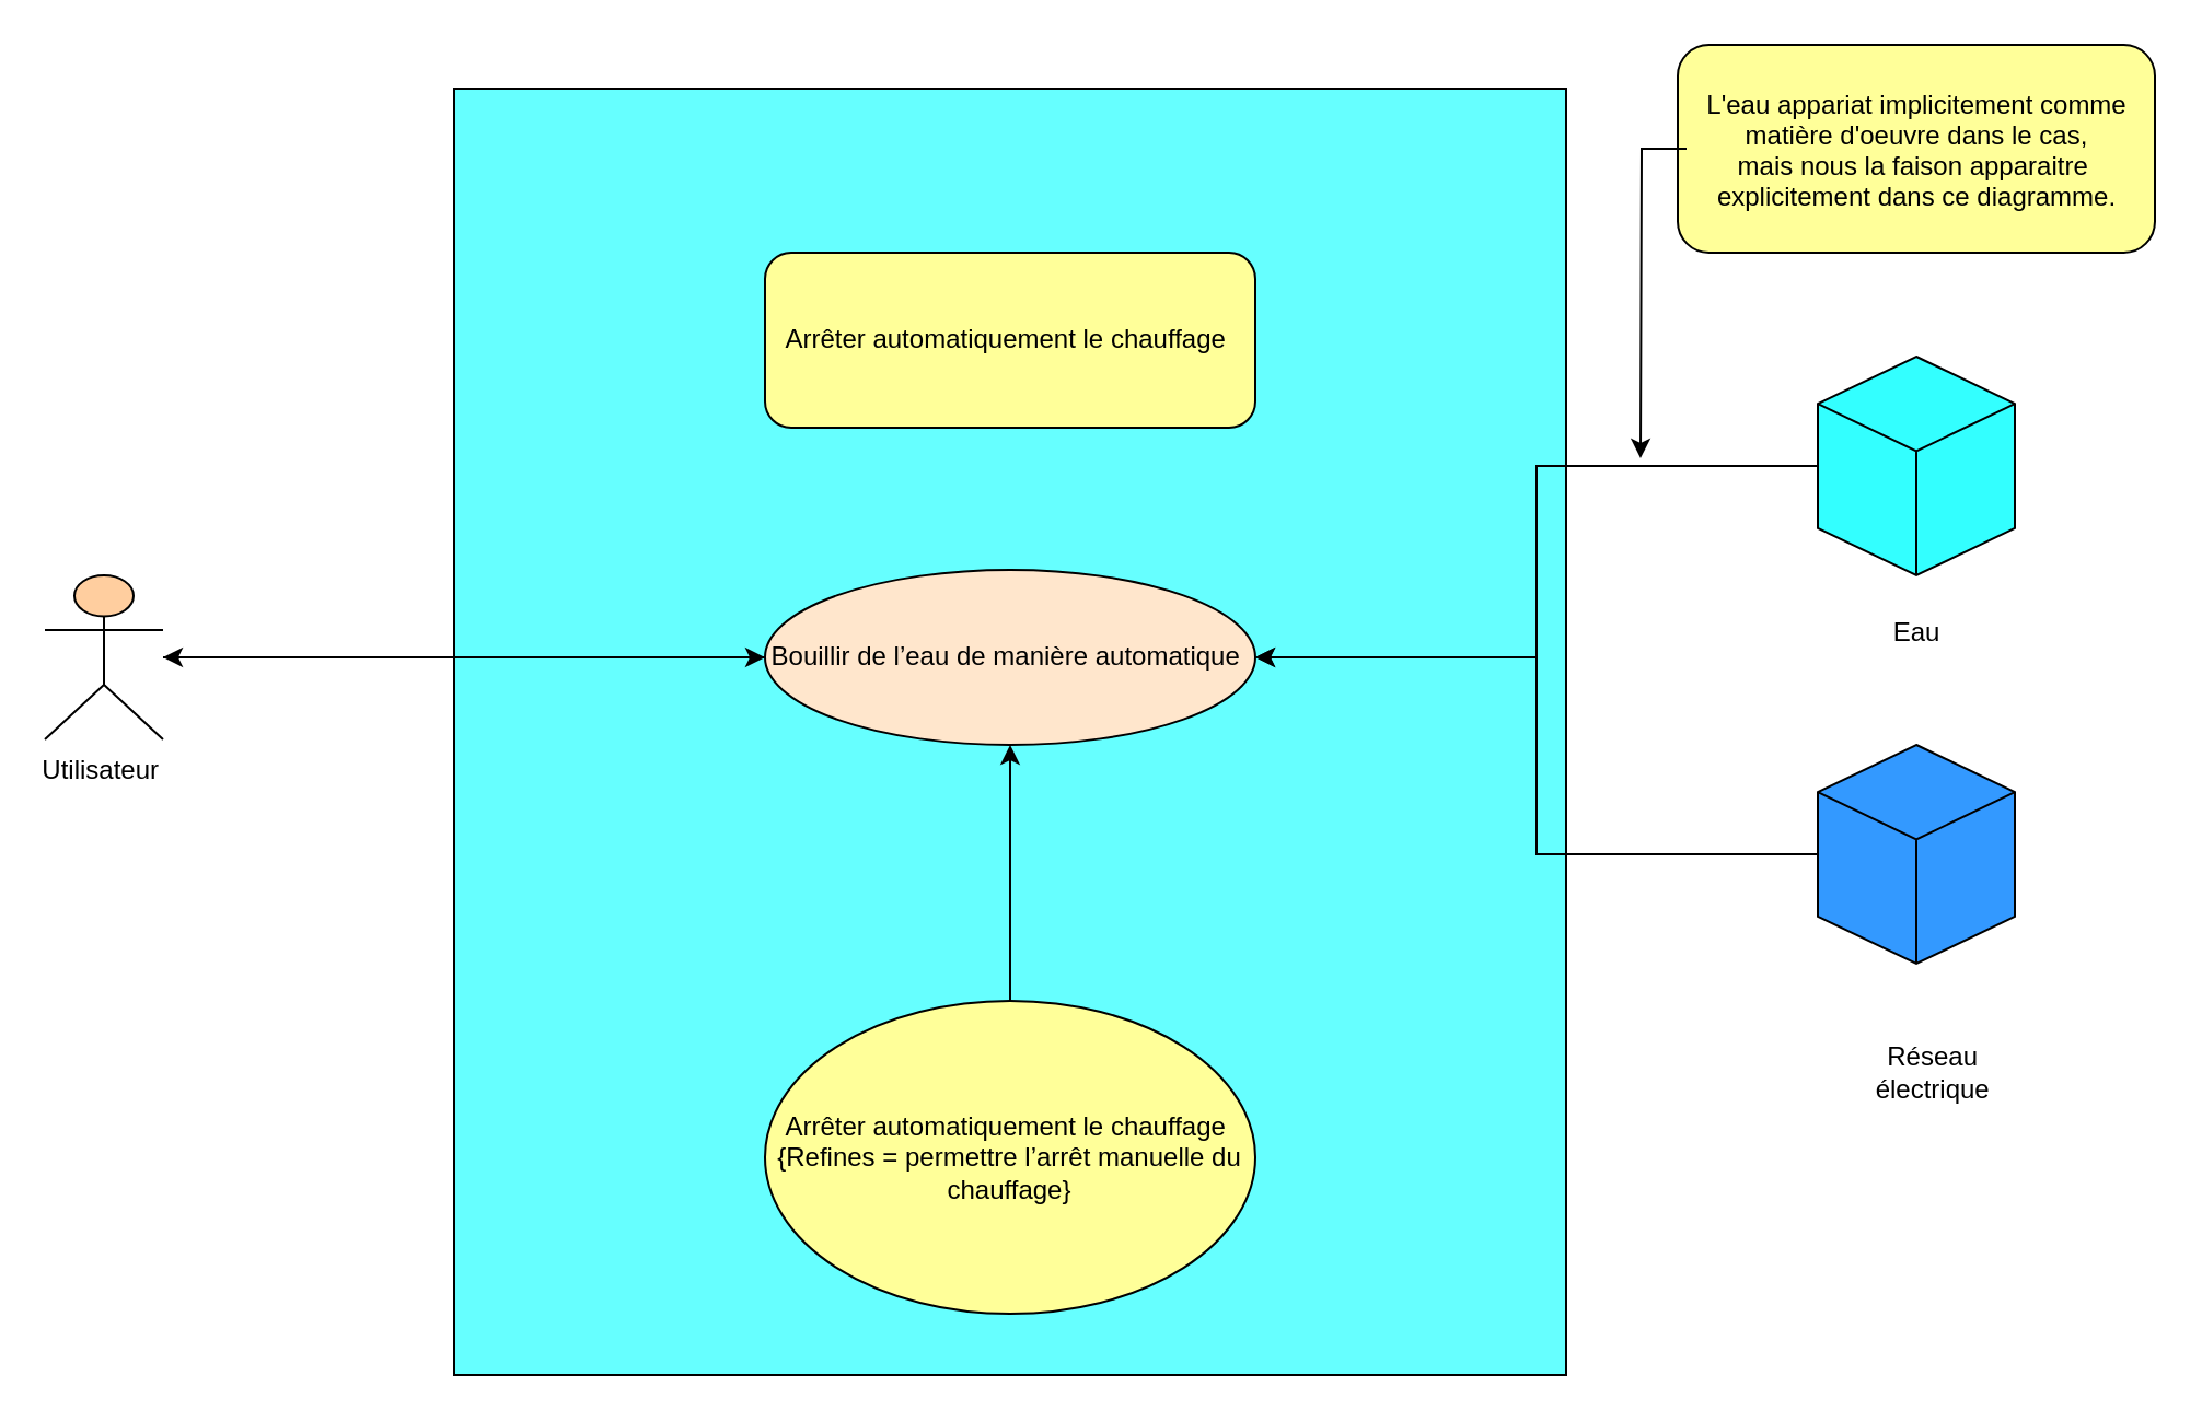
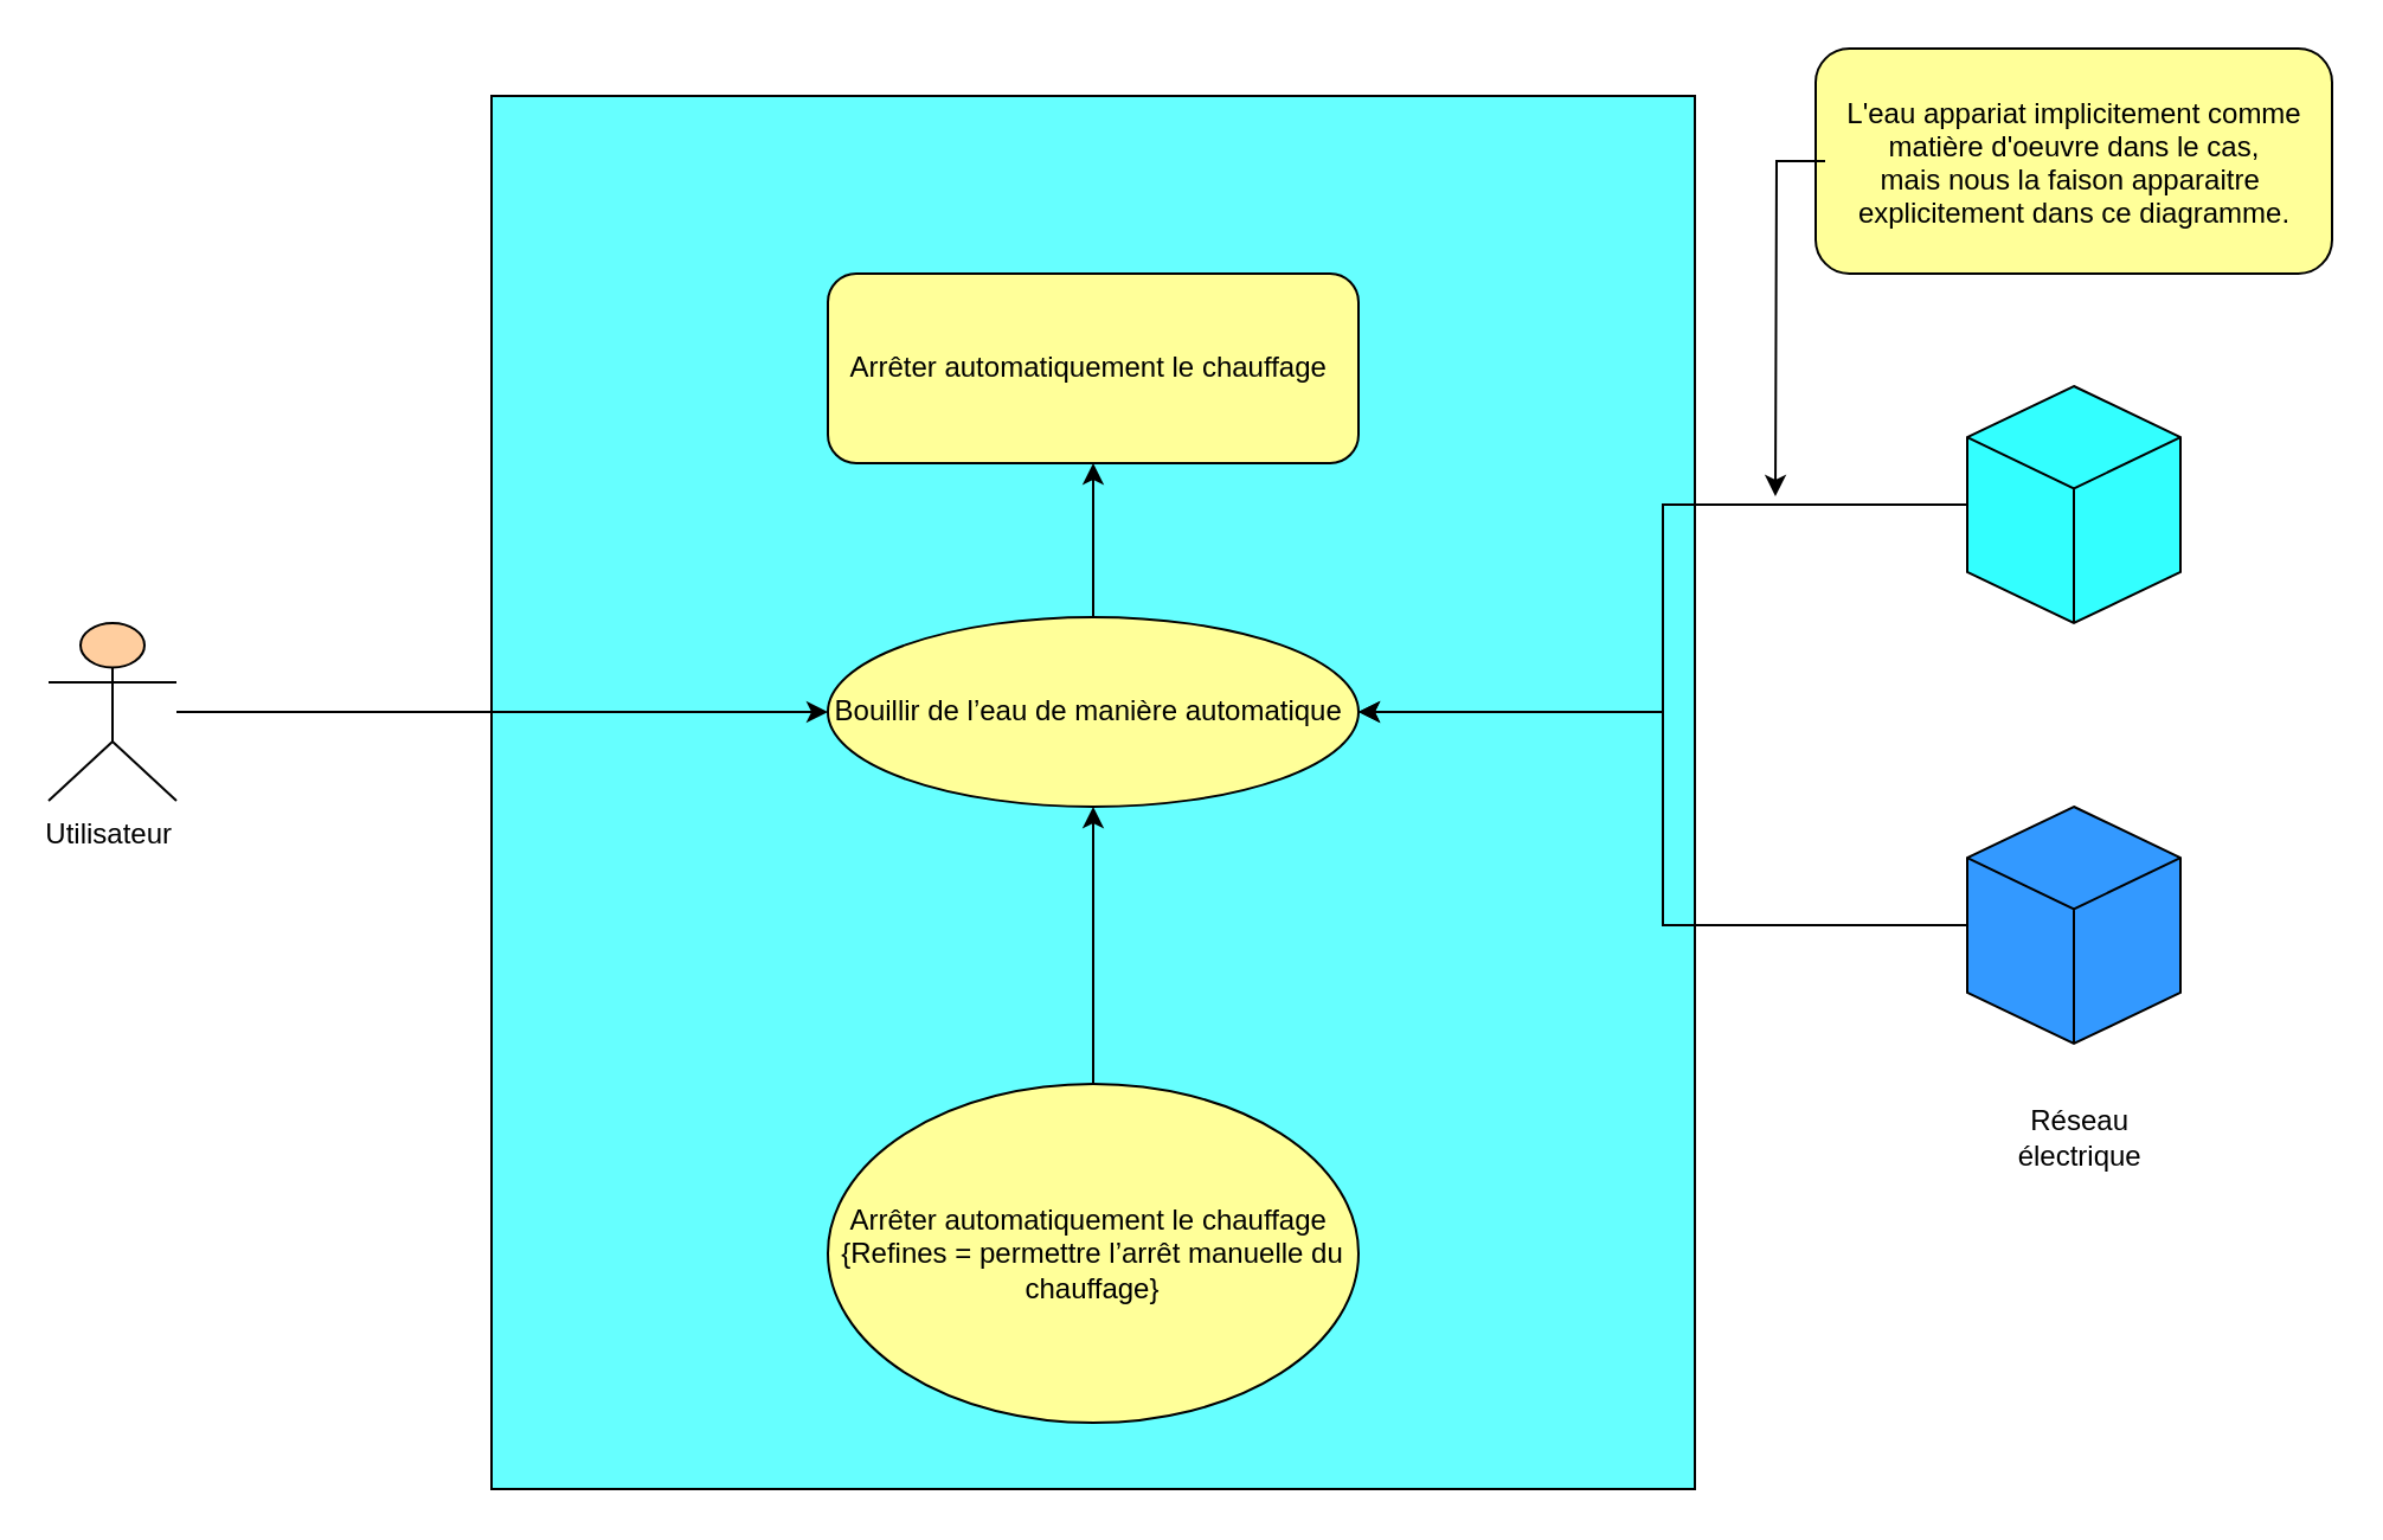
- <mxCell id="17" value="Eau" style="text;html=1;align=center;verticalAlign=middle;resizable=0;points=[];autosize=1;strokeColor=none;fillColor=none;" parent="1" vertex="1"><mxGeometry x="855.5" y="276" width="39" height="26" as="geometry" /></mxCell>
- <mxCell id="5" value="" style="edgeStyle=orthogonalEdgeStyle;rounded=0;orthogonalLoop=1;jettySize=auto;html=1;" parent="1" source="6" target="2" edge="1"><mxGeometry relative="1" as="geometry" /></mxCell>
+ <mxCell id="5" value="" style="edgeStyle=orthogonalEdgeStyle;rounded=0;orthogonalLoop=1;jettySize=auto;html=1;" parent="1" source="6" target="4" edge="1"><mxGeometry relative="1" as="geometry" /></mxCell>
- <mxCell id="6" value="Bouillir de l’eau de manière automatique&amp;nbsp;" style="ellipse;whiteSpace=wrap;html=1;fillColor=#ffe6cc;" parent="1" vertex="1"><mxGeometry x="349" y="260" width="224" height="80" as="geometry" /></mxCell>
+ <mxCell id="6" value="Bouillir de l’eau de manière automatique&amp;nbsp;" style="ellipse;whiteSpace=wrap;html=1;fillColor=#FFFF99;" parent="1" vertex="1"><mxGeometry x="349" y="260" width="224" height="80" as="geometry" /></mxCell>
- <mxCell id="18" value="Réseau&amp;nbsp;&lt;div&gt;électrique&amp;nbsp;&lt;/div&gt;" style="text;html=1;align=center;verticalAlign=middle;resizable=0;points=[];autosize=1;strokeColor=none;fillColor=none;" parent="1" vertex="1"><mxGeometry x="847" y="470" width="73" height="40" as="geometry" /></mxCell>
+ <mxCell id="18" value="Réseau&amp;nbsp;&lt;div&gt;électrique&amp;nbsp;&lt;/div&gt;" style="text;html=1;align=center;verticalAlign=middle;resizable=0;points=[];autosize=1;strokeColor=none;fillColor=none;" parent="1" vertex="1"><mxGeometry x="842" y="460" width="73" height="40" as="geometry" /></mxCell>
